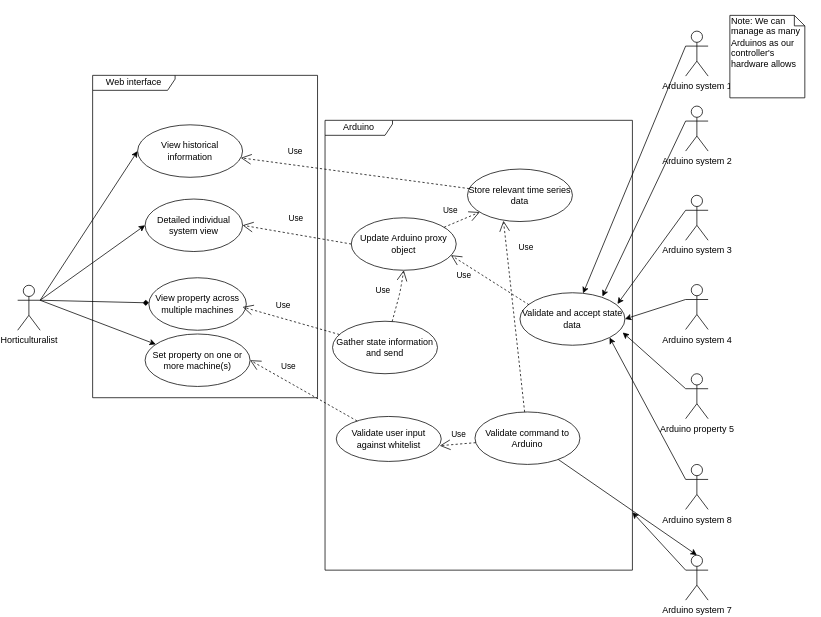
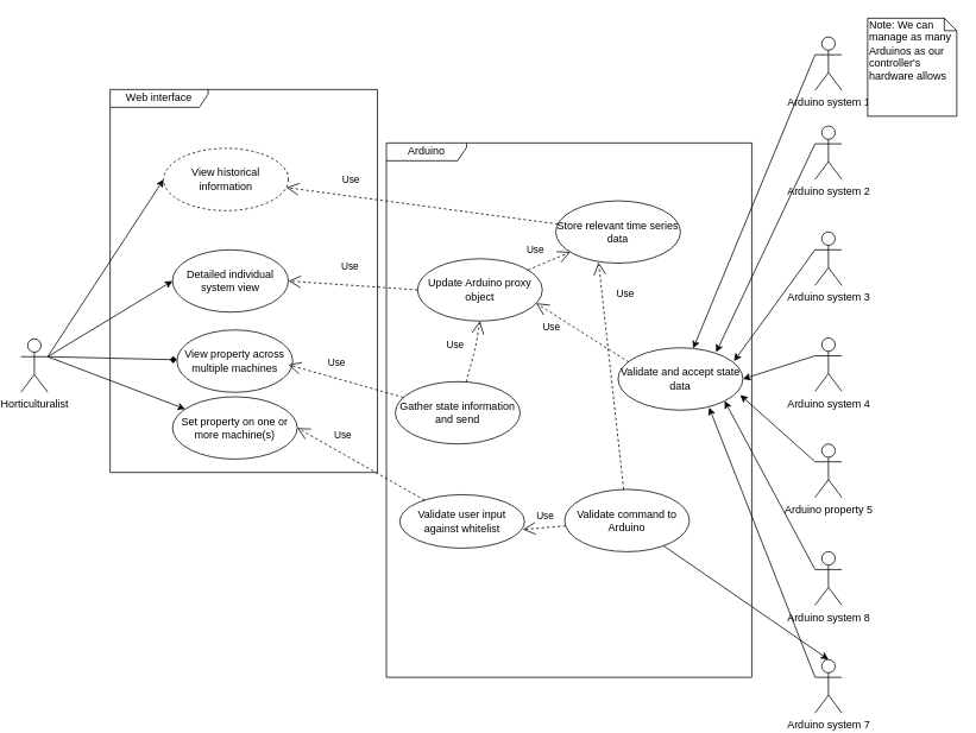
- <mxCell id="30" value="View historical information" style="ellipse;whiteSpace=wrap;html=1;" vertex="1" parent="1"><mxGeometry x="180" y="166" width="140" height="70" as="geometry" /></mxCell>
+ <mxCell id="30" value="View historical information" style="ellipse;whiteSpace=wrap;html=1;dashed=1;" vertex="1" parent="1"><mxGeometry x="180" y="166" width="140" height="70" as="geometry" /></mxCell>
- <mxCell id="13" value="Detailed individual system view" style="ellipse;whiteSpace=wrap;html=1;" vertex="1" parent="1"><mxGeometry x="190" y="265" width="130" height="70" as="geometry" /></mxCell>
+ <mxCell id="13" value="Detailed individual system view" style="ellipse;whiteSpace=wrap;html=1;" vertex="1" parent="1"><mxGeometry x="190" y="280" width="130" height="70" as="geometry" /></mxCell>
- <mxCell id="19" value="" style="endArrow=classic;html=1;exitX=0;exitY=0.333;exitDx=0;exitDy=0;exitPerimeter=0;" edge="1" parent="1" source="8" target="11"><mxGeometry width="50" height="50" relative="1" as="geometry"><mxPoint x="-10" y="890" as="sourcePoint" /><mxPoint x="40" y="840" as="targetPoint" /></mxGeometry></mxCell>
+ <mxCell id="19" value="" style="endArrow=classic;html=1;exitX=0;exitY=0.333;exitDx=0;exitDy=0;exitPerimeter=0;entryX=0.729;entryY=0.957;entryDx=0;entryDy=0;entryPerimeter=0;" edge="1" parent="1" source="8" target="14"><mxGeometry width="50" height="50" relative="1" as="geometry"><mxPoint x="-10" y="890" as="sourcePoint" /><mxPoint x="40" y="840" as="targetPoint" /></mxGeometry></mxCell>
